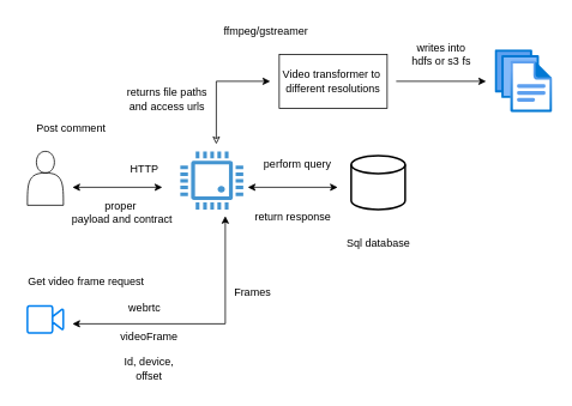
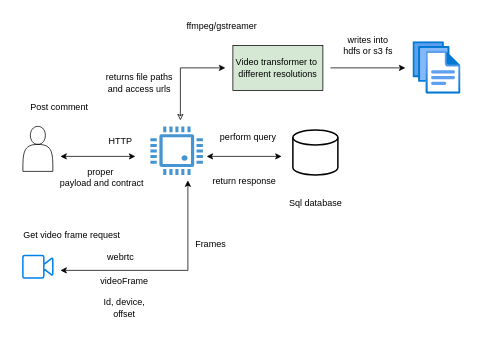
- <mxCell id="21" value="Video transformer to&amp;nbsp;&lt;div&gt;different resolutions&lt;/div&gt;" style="whiteSpace=wrap;html=1;" vertex="1" parent="1"><mxGeometry x="310" y="60" width="120" height="60" as="geometry" /></mxCell>
+ <mxCell id="21" value="Video transformer to&amp;nbsp;&lt;div&gt;different resolutions&lt;/div&gt;" style="whiteSpace=wrap;html=1;fillColor=#d5e8d4;" vertex="1" parent="1"><mxGeometry x="310" y="60" width="120" height="60" as="geometry" /></mxCell>
